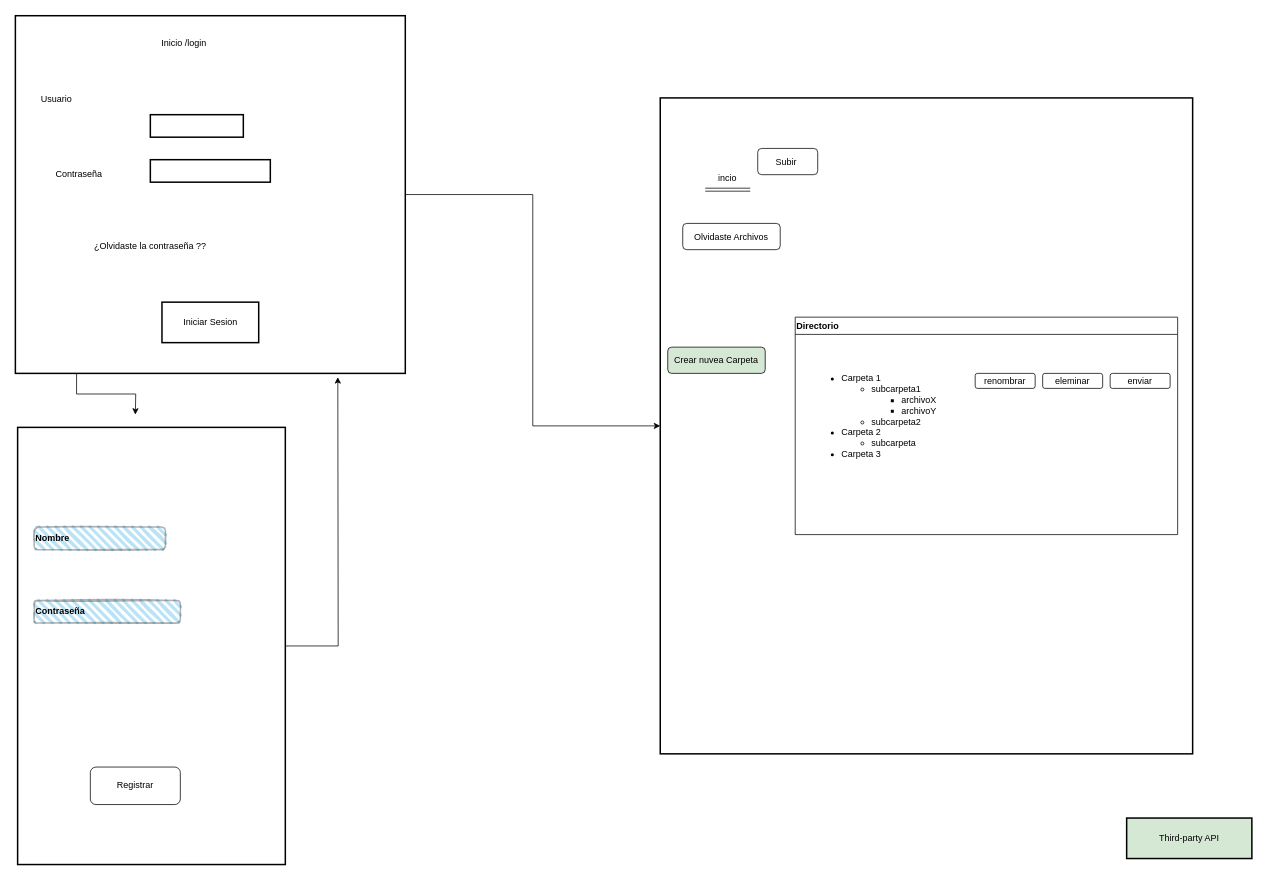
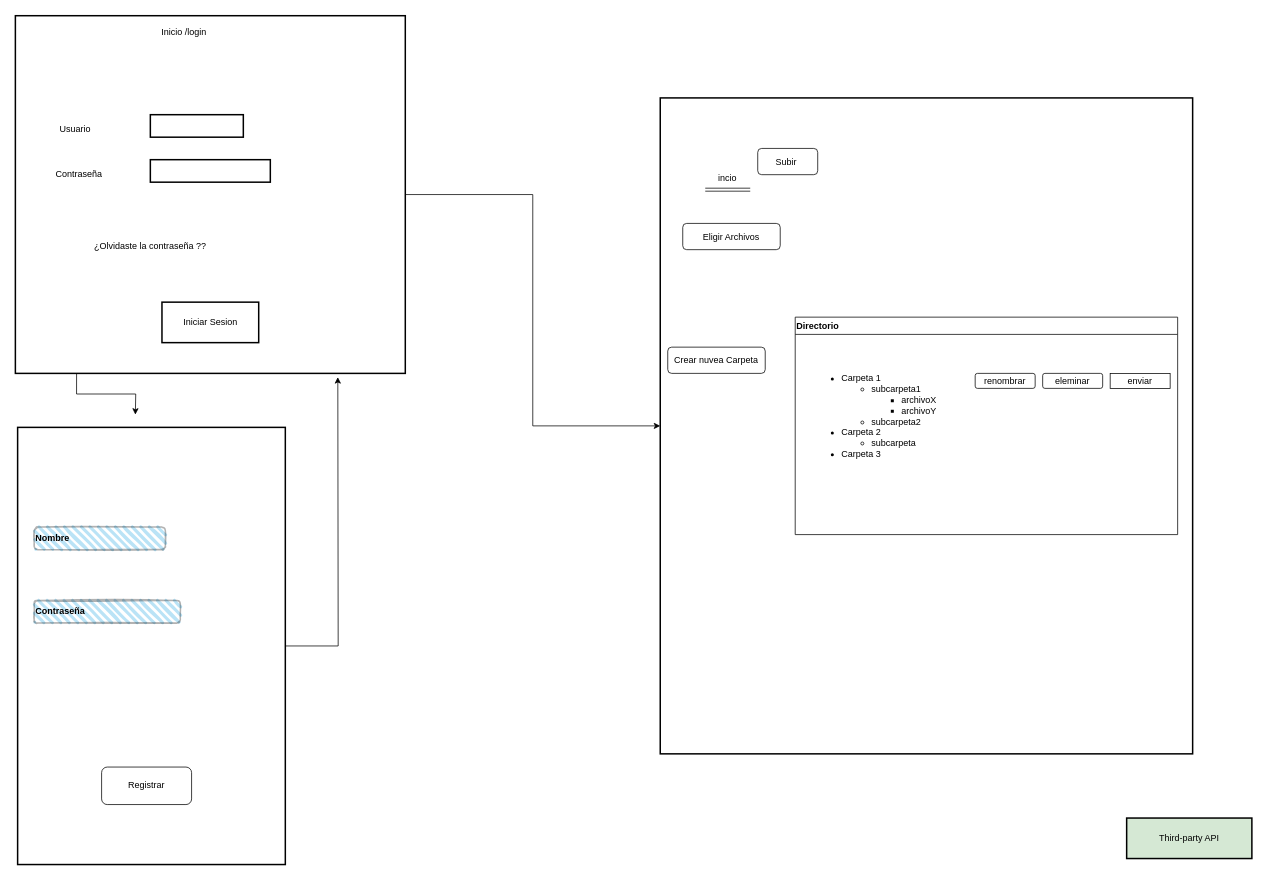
- <mxCell id="13" value="Inicio /login" style="text;html=1;align=center;verticalAlign=middle;whiteSpace=wrap;rounded=0;" vertex="1" parent="1"><mxGeometry x="190" y="42" width="110" height="30" as="geometry" /></mxCell>
+ <mxCell id="13" value="Inicio /login" style="text;html=1;align=center;verticalAlign=middle;whiteSpace=wrap;rounded=0;" vertex="1" parent="1"><mxGeometry x="190" y="27" width="110" height="30" as="geometry" /></mxCell>
- <mxCell id="11" value="Usuario" style="text;html=1;align=center;verticalAlign=middle;whiteSpace=wrap;rounded=0;" vertex="1" parent="1"><mxGeometry x="45" y="117" width="60" height="30" as="geometry" /></mxCell>
+ <mxCell id="11" value="Usuario" style="text;html=1;align=center;verticalAlign=middle;whiteSpace=wrap;rounded=0;" vertex="1" parent="1"><mxGeometry x="70" y="157" width="60" height="30" as="geometry" /></mxCell>
- <mxCell id="21" value="Olvidaste Archivos" style="rounded=1;whiteSpace=wrap;html=1;" vertex="1" parent="1"><mxGeometry x="910" y="297" width="130" height="35" as="geometry" /></mxCell>
+ <mxCell id="21" value="Eligir Archivos" style="rounded=1;whiteSpace=wrap;html=1;" vertex="1" parent="1"><mxGeometry x="910" y="297" width="130" height="35" as="geometry" /></mxCell>
- <mxCell id="26" value="Crear nuvea Carpeta" style="rounded=1;whiteSpace=wrap;html=1;fillColor=#d5e8d4;" vertex="1" parent="1"><mxGeometry x="890" y="462" width="130" height="35" as="geometry" /></mxCell>
+ <mxCell id="26" value="Crear nuvea Carpeta" style="rounded=1;whiteSpace=wrap;html=1;" vertex="1" parent="1"><mxGeometry x="890" y="462" width="130" height="35" as="geometry" /></mxCell>
- <mxCell id="25" value="enviar" style="rounded=1;whiteSpace=wrap;html=1;" vertex="1" parent="23"><mxGeometry x="420" y="75" width="80" height="20" as="geometry" /></mxCell>
+ <mxCell id="25" value="enviar" style="whiteSpace=wrap;html=1;rounded=0;" vertex="1" parent="23"><mxGeometry x="420" y="75" width="80" height="20" as="geometry" /></mxCell>
- <mxCell id="16" value="Registrar" style="rounded=1;whiteSpace=wrap;html=1;" vertex="1" parent="1"><mxGeometry x="120" y="1022" width="120" height="50" as="geometry" /></mxCell>
+ <mxCell id="16" value="Registrar" style="rounded=1;whiteSpace=wrap;html=1;" vertex="1" parent="1"><mxGeometry x="135" y="1022" width="120" height="50" as="geometry" /></mxCell>
